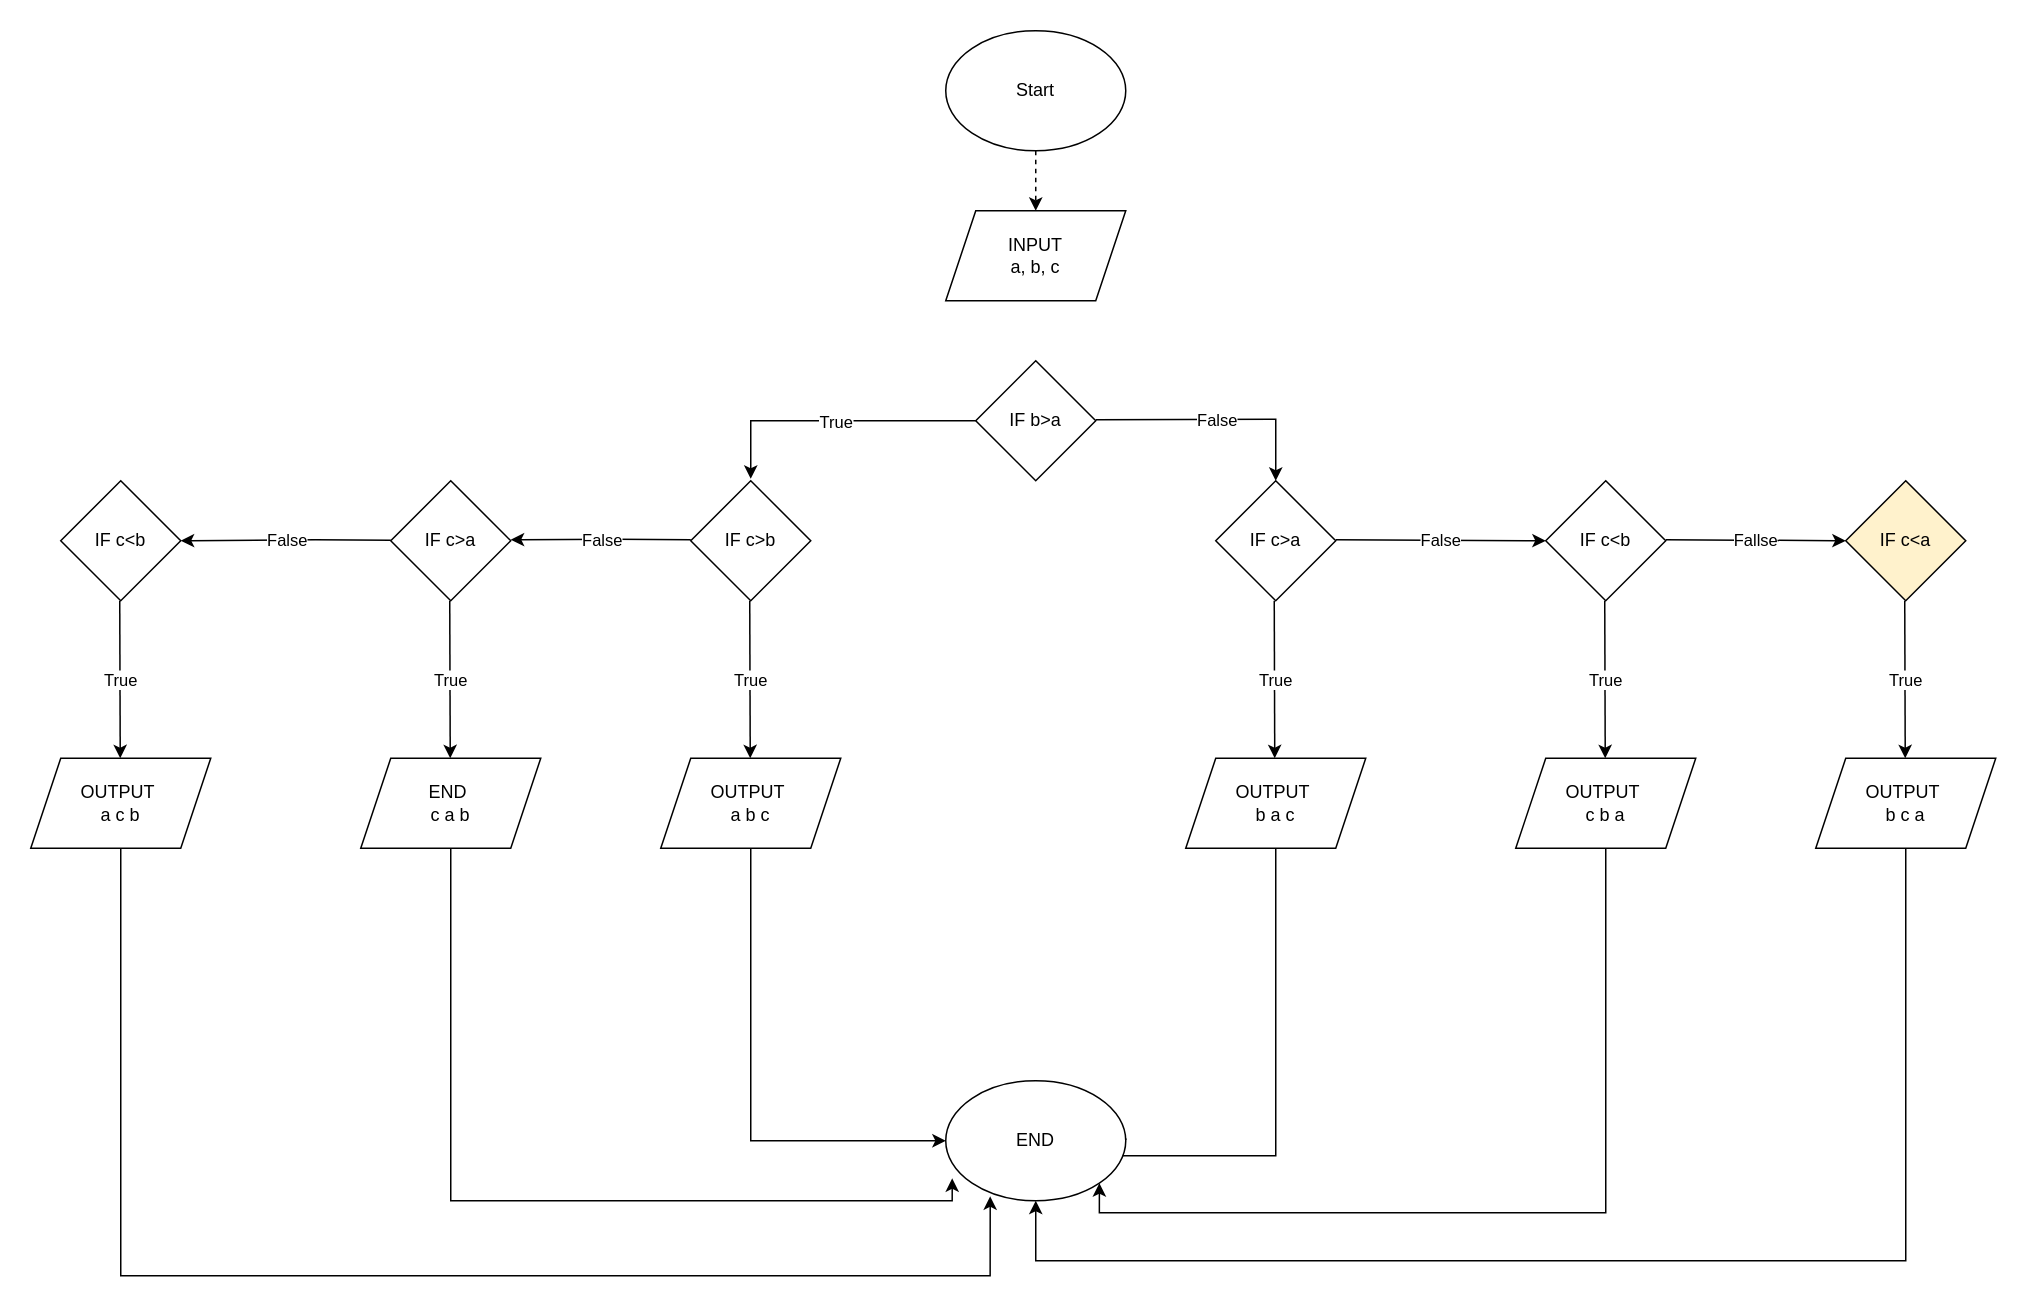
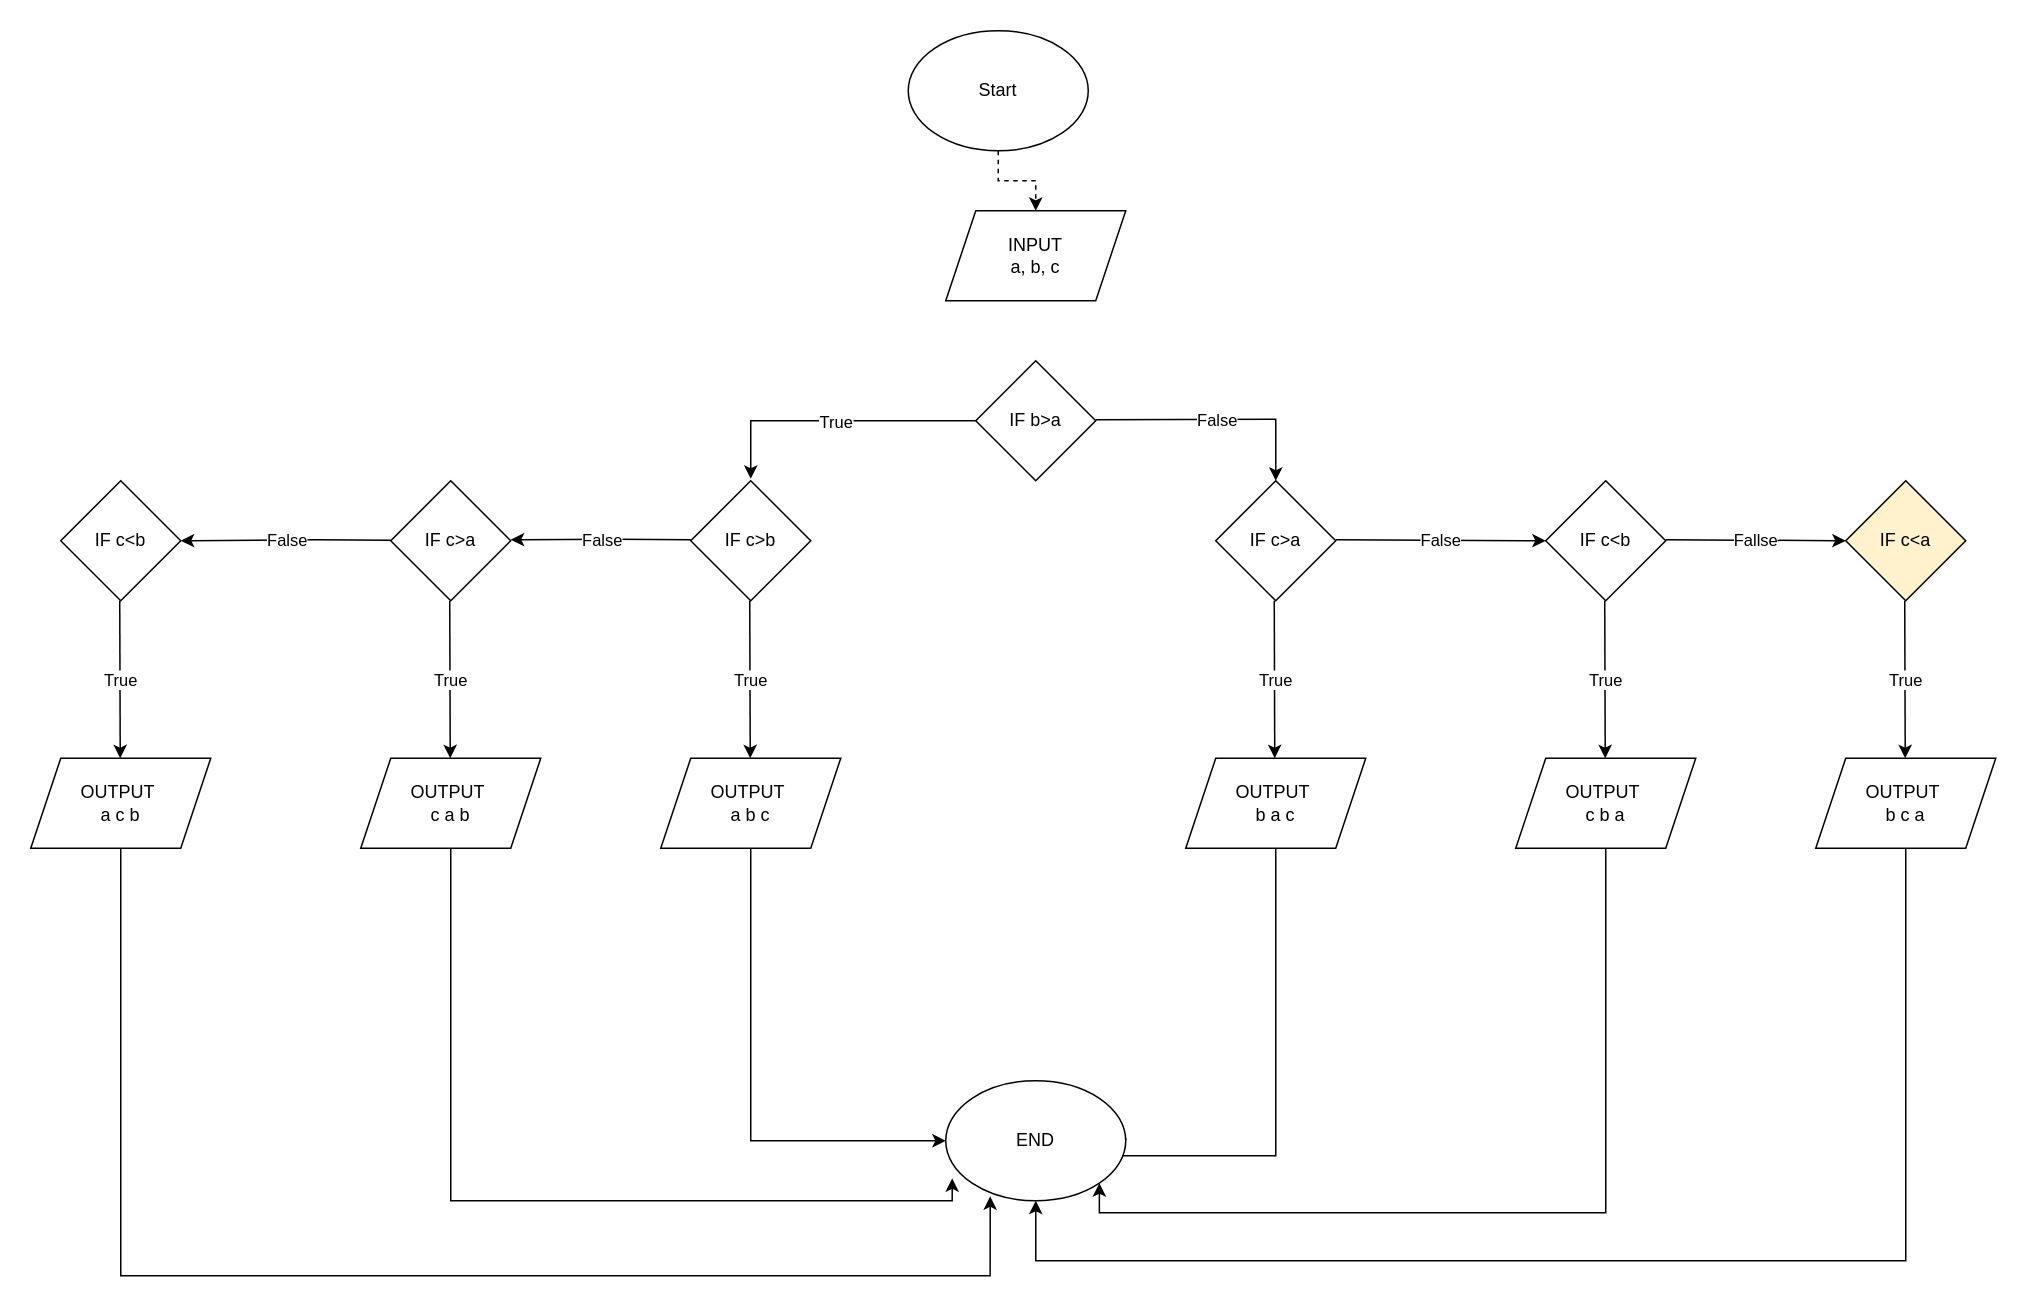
- <mxCell id="3" value="Start" style="ellipse;whiteSpace=wrap;html=1;" vertex="1" parent="1"><mxGeometry x="630" y="20" width="120" height="80" as="geometry" /></mxCell>
+ <mxCell id="3" value="Start" style="ellipse;whiteSpace=wrap;html=1;" vertex="1" parent="1"><mxGeometry x="605" y="20" width="120" height="80" as="geometry" /></mxCell>
- <mxCell id="11" value="END&amp;nbsp;&lt;br&gt;c a b" style="shape=parallelogram;perimeter=parallelogramPerimeter;whiteSpace=wrap;html=1;fixedSize=1;" vertex="1" parent="1"><mxGeometry x="240" y="505" width="120" height="60" as="geometry" /></mxCell>
+ <mxCell id="11" value="OUTPUT&amp;nbsp;&lt;br&gt;c a b" style="shape=parallelogram;perimeter=parallelogramPerimeter;whiteSpace=wrap;html=1;fixedSize=1;" vertex="1" parent="1"><mxGeometry x="240" y="505" width="120" height="60" as="geometry" /></mxCell>
